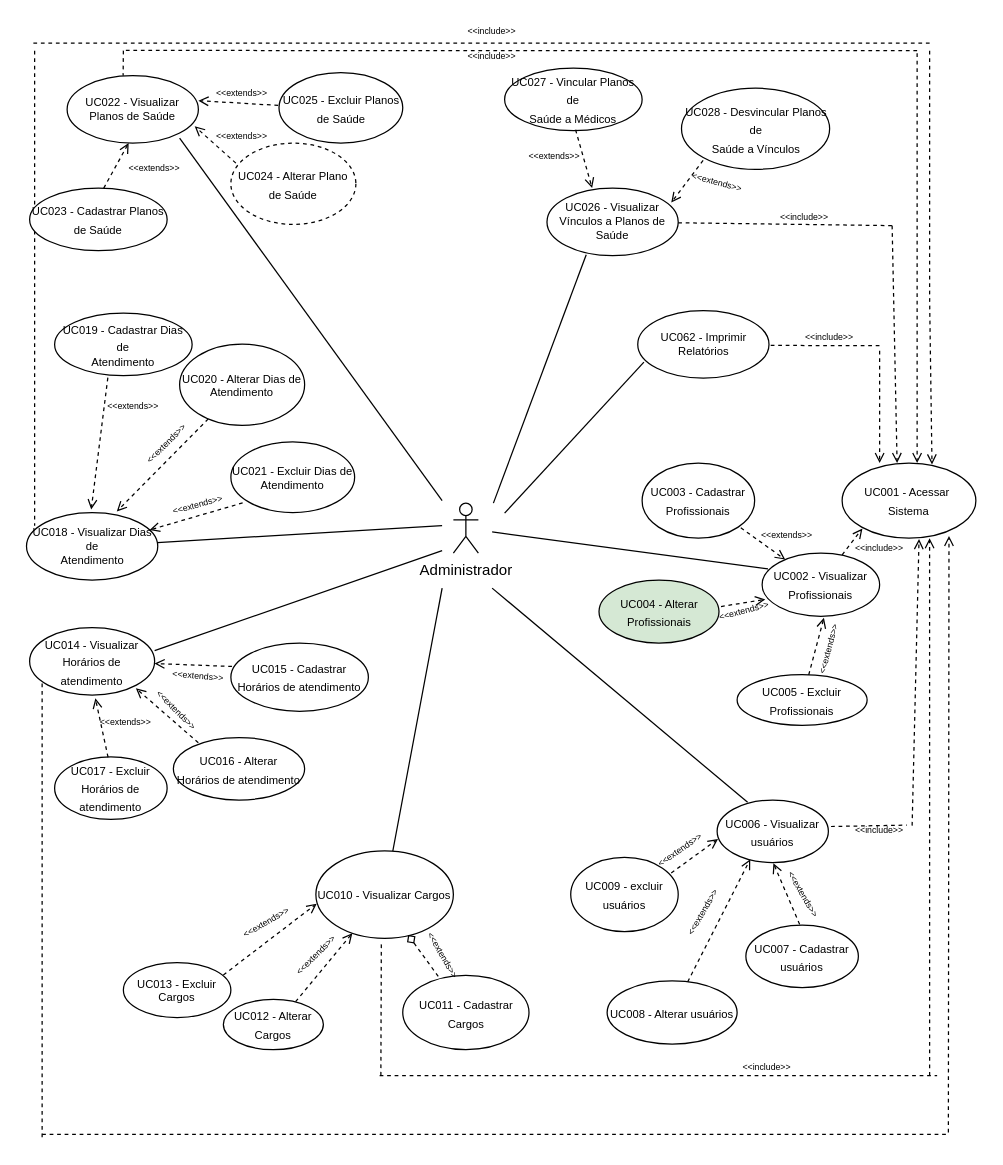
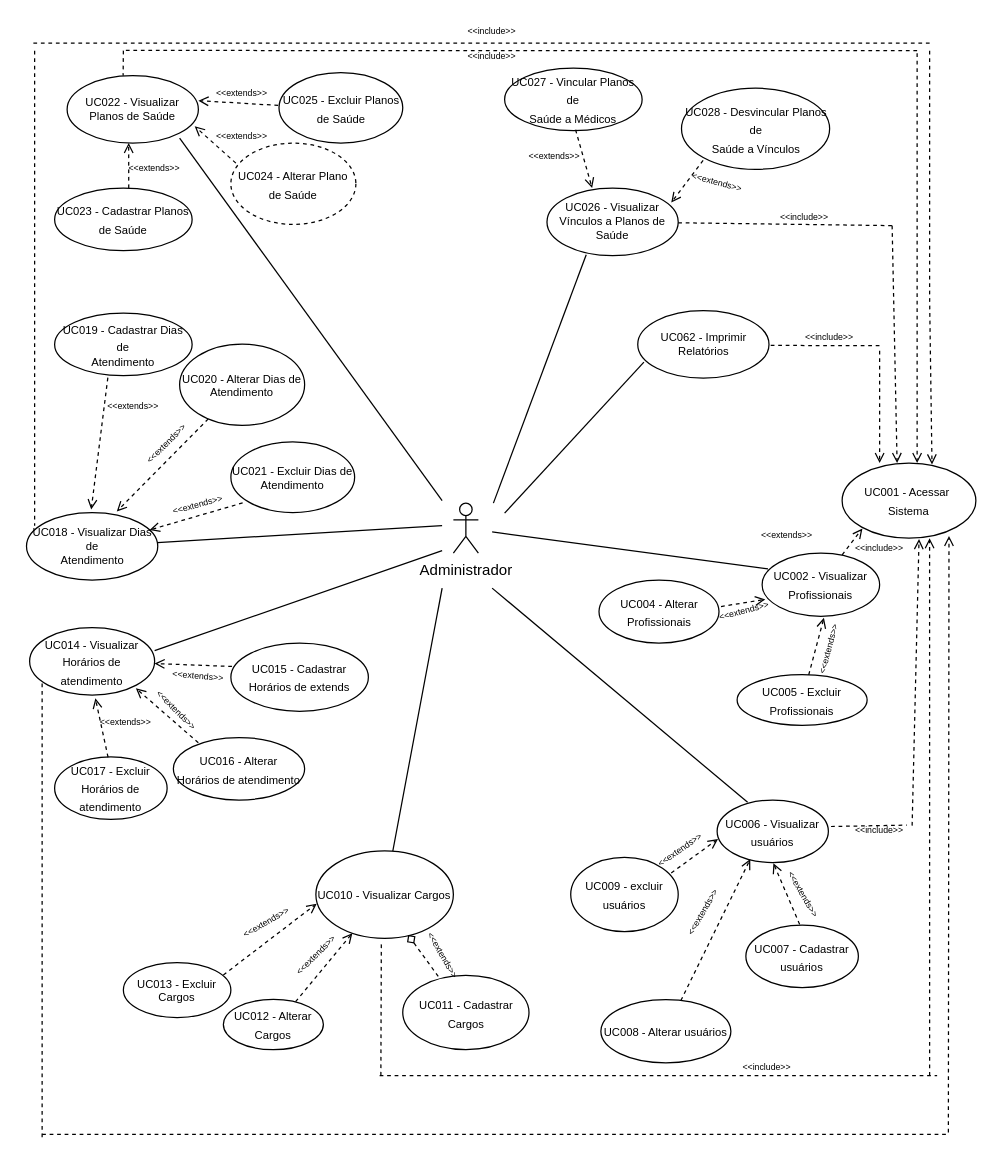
- <mxCell id="78" value="&lt;font style=&quot;font-size: 9px&quot;&gt;UC023 - Cadastrar Planos de Saúde&lt;br&gt;&lt;/font&gt;" style="ellipse;whiteSpace=wrap;html=1;" parent="1" vertex="1"><mxGeometry x="23" y="150" width="110" height="50" as="geometry" /></mxCell>
+ <mxCell id="78" value="&lt;font style=&quot;font-size: 9px&quot;&gt;UC023 - Cadastrar Planos de Saúde&lt;br&gt;&lt;/font&gt;" style="ellipse;whiteSpace=wrap;html=1;" parent="1" vertex="1"><mxGeometry x="43" y="150" width="110" height="50" as="geometry" /></mxCell>
- <mxCell id="4" value="&lt;font style=&quot;font-size: 9px&quot;&gt;UC003 - Cadastrar Profissionais&lt;/font&gt;" style="ellipse;whiteSpace=wrap;html=1;" parent="1" vertex="1"><mxGeometry x="513" y="370" width="90" height="60" as="geometry" /></mxCell>
- <mxCell id="65" value="" style="endArrow=open;html=1;dashed=1;fontSize=7;exitX=0.877;exitY=0.862;exitDx=0;exitDy=0;exitPerimeter=0;endFill=0;" parent="1" source="4" target="5" edge="1"><mxGeometry width="50" height="50" relative="1" as="geometry"><mxPoint x="660.72" y="461.58" as="sourcePoint" /><mxPoint x="678.24" y="439.68" as="targetPoint" /></mxGeometry></mxCell>
- <mxCell id="6" value="&lt;font style=&quot;font-size: 9px&quot;&gt;UC004 - Alterar Profissionais&lt;/font&gt;" style="ellipse;whiteSpace=wrap;html=1;fillColor=#d5e8d4;" parent="1" vertex="1"><mxGeometry x="478.5" y="463.5" width="96" height="50.5" as="geometry" /></mxCell>
+ <mxCell id="6" value="&lt;font style=&quot;font-size: 9px&quot;&gt;UC004 - Alterar Profissionais&lt;/font&gt;" style="ellipse;whiteSpace=wrap;html=1;" parent="1" vertex="1"><mxGeometry x="478.5" y="463.5" width="96" height="50.5" as="geometry" /></mxCell>
- <mxCell id="40" value="&lt;font style=&quot;font-size: 9px&quot;&gt;UC015 - Cadastrar&lt;/font&gt;&lt;font style=&quot;font-size: 9px&quot;&gt;&lt;br&gt;&lt;font style=&quot;font-size: 9px&quot;&gt;&lt;font style=&quot;font-size: 9px&quot;&gt;Horários de atendimento&lt;/font&gt;&lt;/font&gt;&lt;/font&gt;" style="ellipse;whiteSpace=wrap;html=1;" parent="1" vertex="1"><mxGeometry x="184" y="514" width="110" height="54.5" as="geometry" /></mxCell>
+ <mxCell id="40" value="&lt;font style=&quot;font-size: 9px&quot;&gt;UC015 - Cadastrar&lt;/font&gt;&lt;font style=&quot;font-size: 9px&quot;&gt;&lt;br&gt;&lt;font style=&quot;font-size: 9px&quot;&gt;&lt;font style=&quot;font-size: 9px&quot;&gt;Horários de extends&lt;/font&gt;&lt;/font&gt;&lt;/font&gt;" style="ellipse;whiteSpace=wrap;html=1;" parent="1" vertex="1"><mxGeometry x="184" y="514" width="110" height="54.5" as="geometry" /></mxCell>
- <mxCell id="21" value="&lt;font style=&quot;font-size: 9px&quot;&gt;UC008 - Alterar usuários&lt;/font&gt;" style="ellipse;whiteSpace=wrap;html=1;" parent="1" vertex="1"><mxGeometry x="485" y="784.25" width="104" height="50.5" as="geometry" /></mxCell>
+ <mxCell id="21" value="&lt;font style=&quot;font-size: 9px&quot;&gt;UC008 - Alterar usuários&lt;/font&gt;" style="ellipse;whiteSpace=wrap;html=1;" parent="1" vertex="1"><mxGeometry x="480" y="799.25" width="104" height="50.5" as="geometry" /></mxCell>
